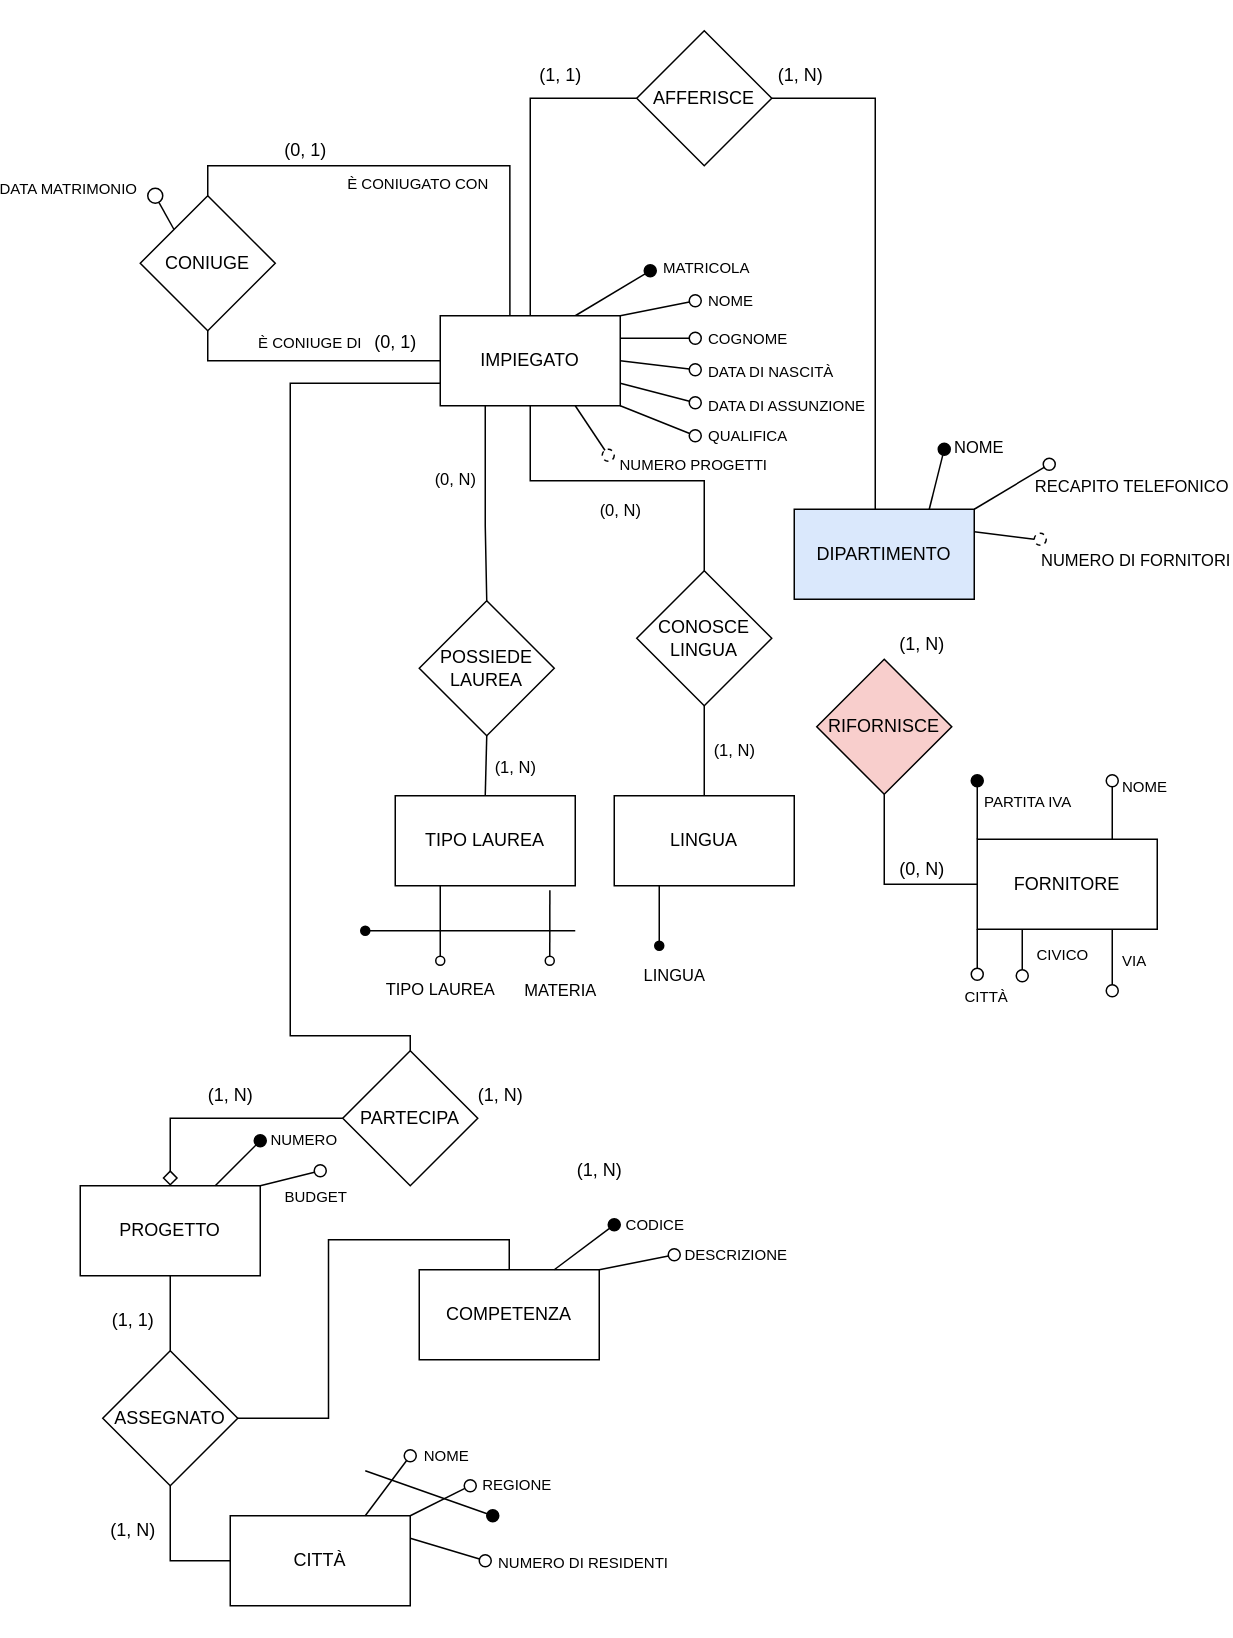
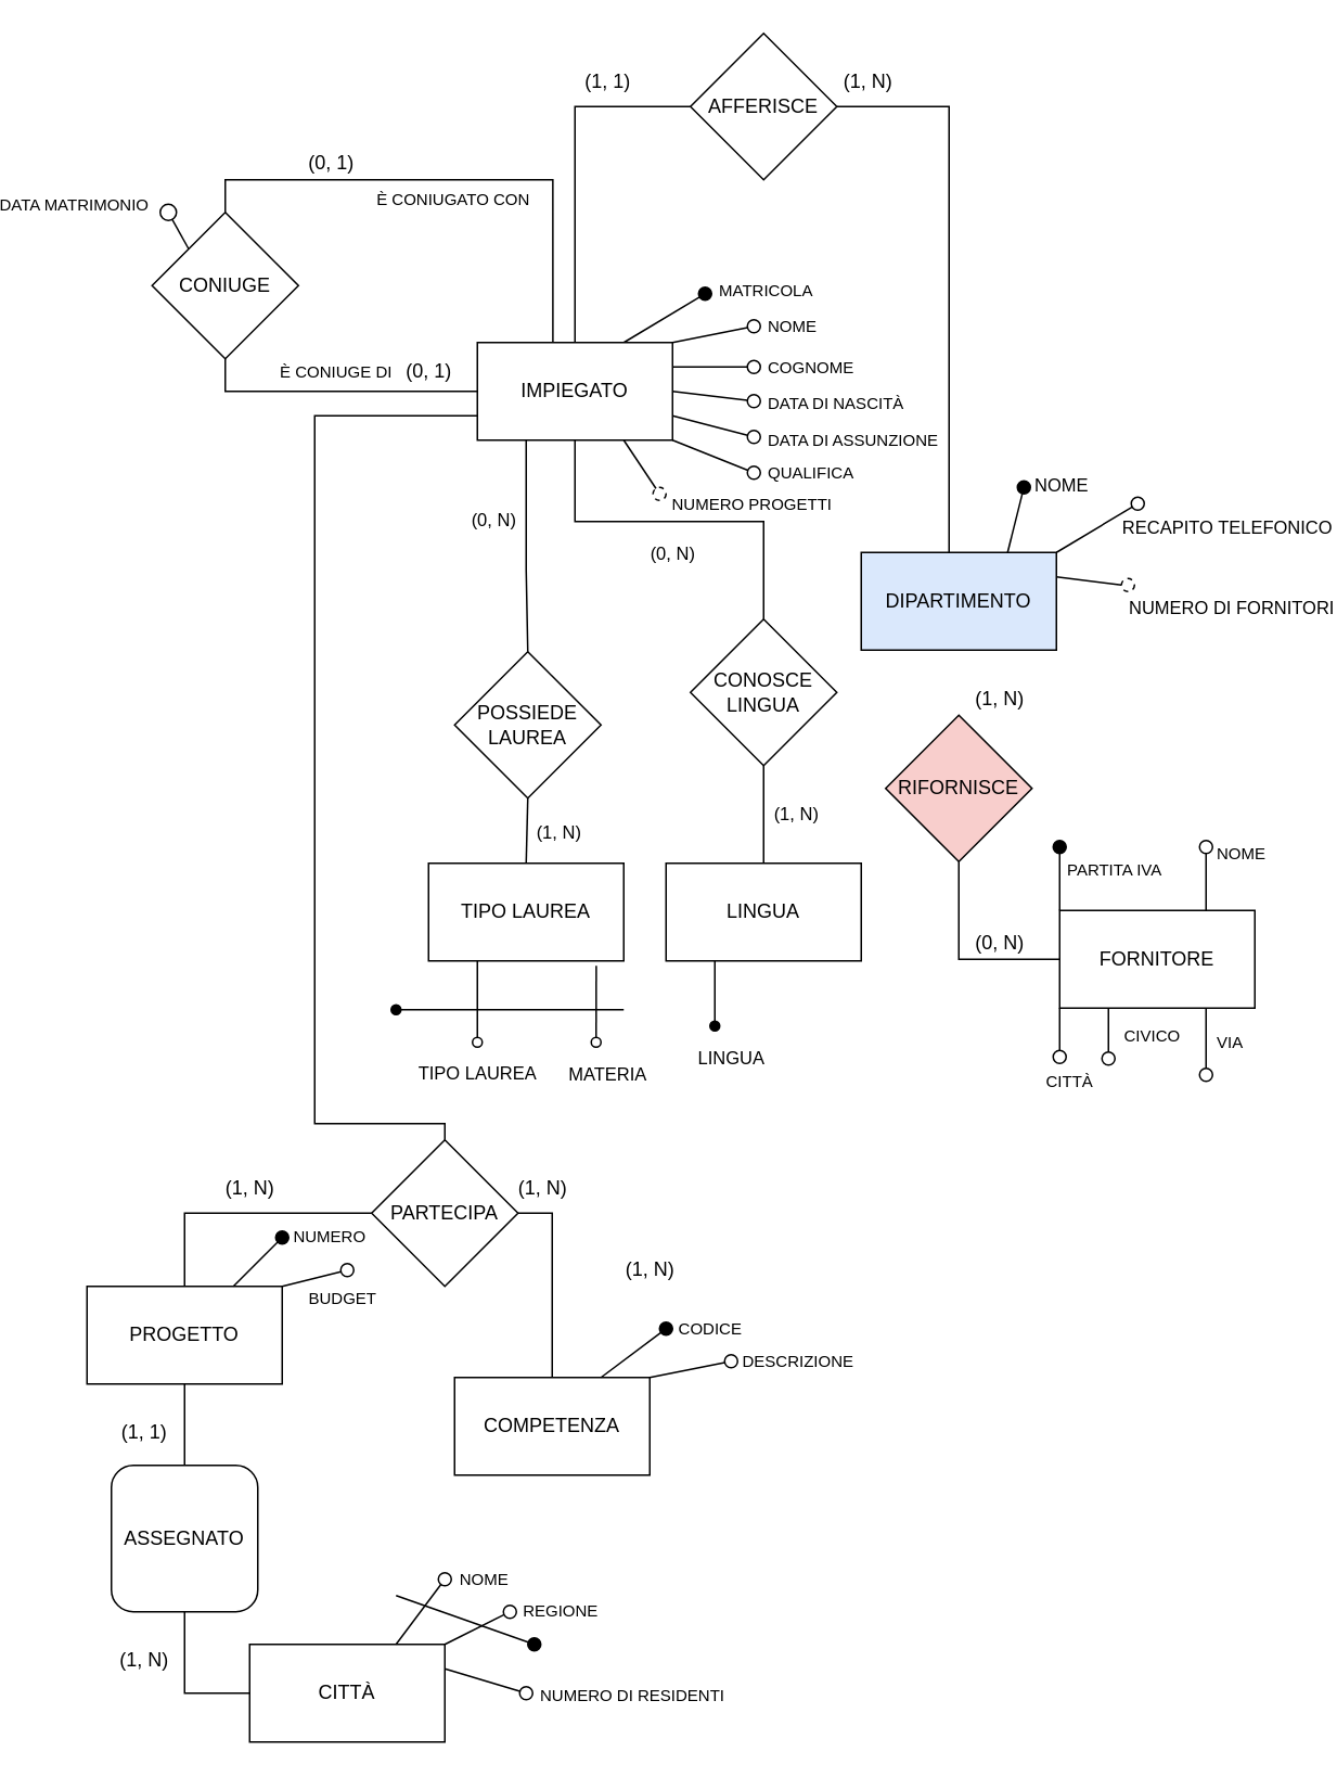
- <mxCell id="29" style="edgeStyle=orthogonalEdgeStyle;rounded=0;sketch=0;orthogonalLoop=1;jettySize=auto;html=1;exitX=0;exitY=0.5;exitDx=0;exitDy=0;entryX=0.5;entryY=0;entryDx=0;entryDy=0;fontSize=10;endArrow=diamond;endFill=0;endSize=8;" parent="1" source="30" target="37" edge="1"><mxGeometry relative="1" as="geometry" /></mxCell>
+ <mxCell id="29" style="edgeStyle=orthogonalEdgeStyle;rounded=0;sketch=0;orthogonalLoop=1;jettySize=auto;html=1;exitX=0;exitY=0.5;exitDx=0;exitDy=0;entryX=0.5;entryY=0;entryDx=0;entryDy=0;fontSize=10;endArrow=none;endFill=0;endSize=8;" parent="1" source="30" target="37" edge="1"><mxGeometry relative="1" as="geometry" /></mxCell>
- <mxCell id="31" style="edgeStyle=orthogonalEdgeStyle;rounded=0;sketch=0;orthogonalLoop=1;jettySize=auto;html=1;exitX=0.5;exitY=0;exitDx=0;exitDy=0;fontSize=10;endArrow=none;endFill=0;endSize=8;" parent="1" source="34" target="40" edge="1"><mxGeometry relative="1" as="geometry"><mxPoint x="215" y="715" as="targetPoint" /></mxGeometry></mxCell>
+ <mxCell id="31" style="edgeStyle=orthogonalEdgeStyle;rounded=0;sketch=0;orthogonalLoop=1;jettySize=auto;html=1;exitX=0.5;exitY=0;exitDx=0;exitDy=0;entryX=1;entryY=0.5;entryDx=0;entryDy=0;fontSize=10;endArrow=none;endFill=0;endSize=8;" parent="1" source="34" target="30" edge="1"><mxGeometry relative="1" as="geometry"><mxPoint x="215" y="715" as="targetPoint" /></mxGeometry></mxCell>
- <mxCell id="40" value="ASSEGNATO" style="rhombus;whiteSpace=wrap;html=1;shadow=0;sketch=0;fontSize=12;fillColor=none;align=center;verticalAlign=middle;" parent="1" vertex="1"><mxGeometry x="35" y="900" width="90" height="90" as="geometry" /></mxCell>
+ <mxCell id="40" value="ASSEGNATO" style="whiteSpace=wrap;html=1;shadow=0;sketch=0;fontSize=12;fillColor=none;align=center;verticalAlign=middle;rounded=1;" parent="1" vertex="1"><mxGeometry x="35" y="900" width="90" height="90" as="geometry" /></mxCell>
